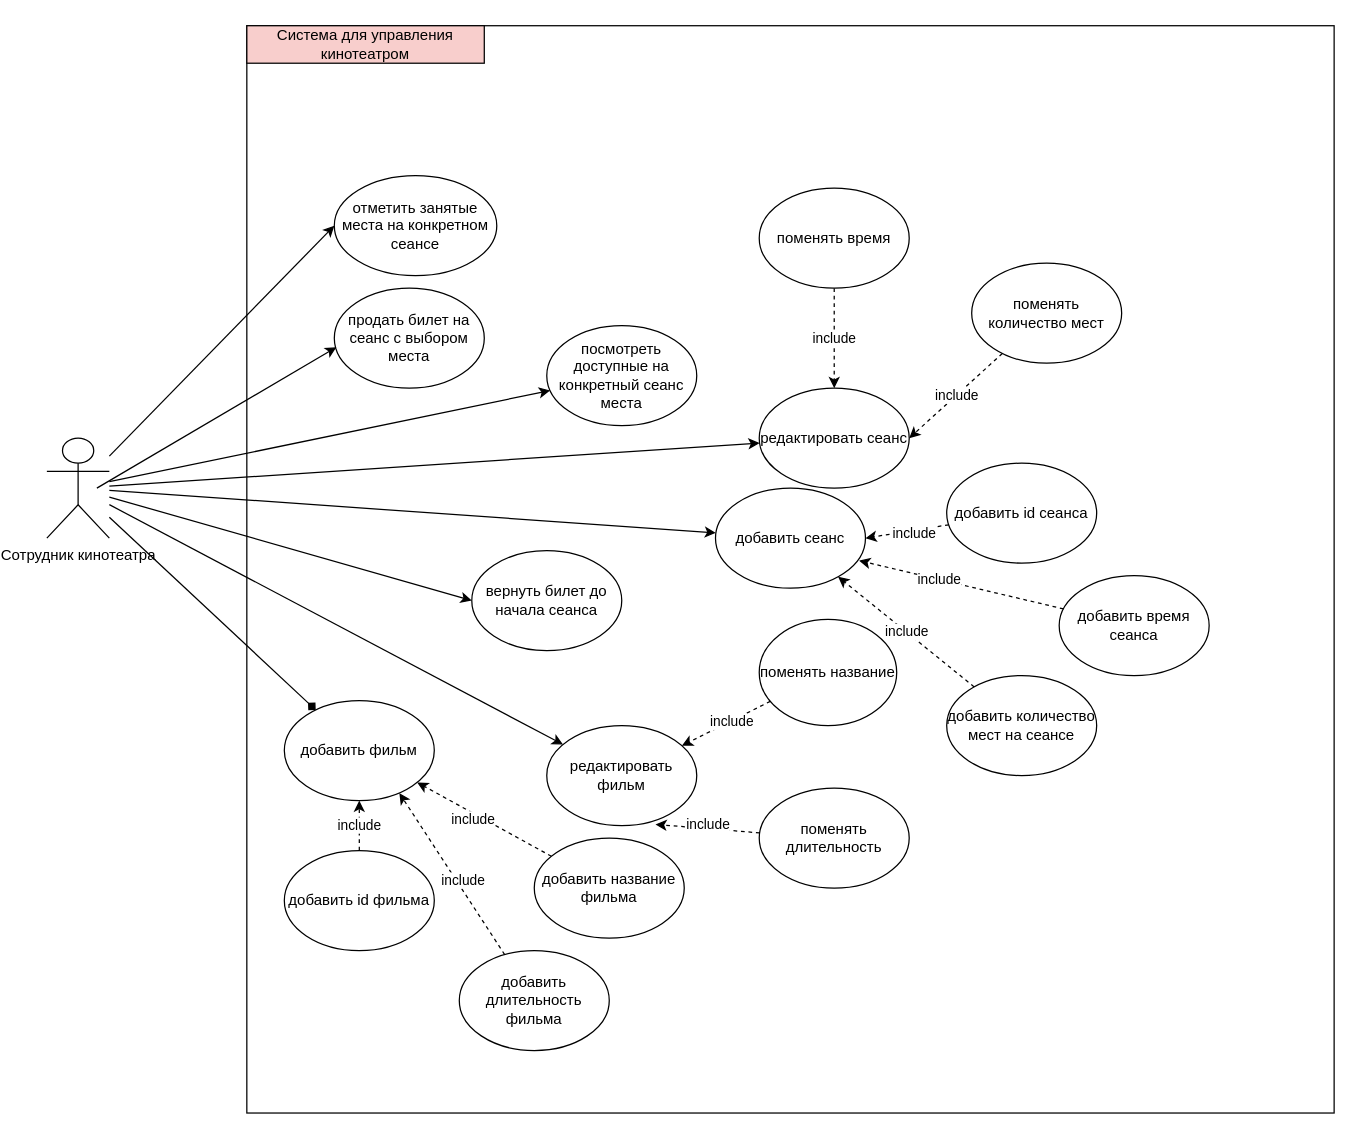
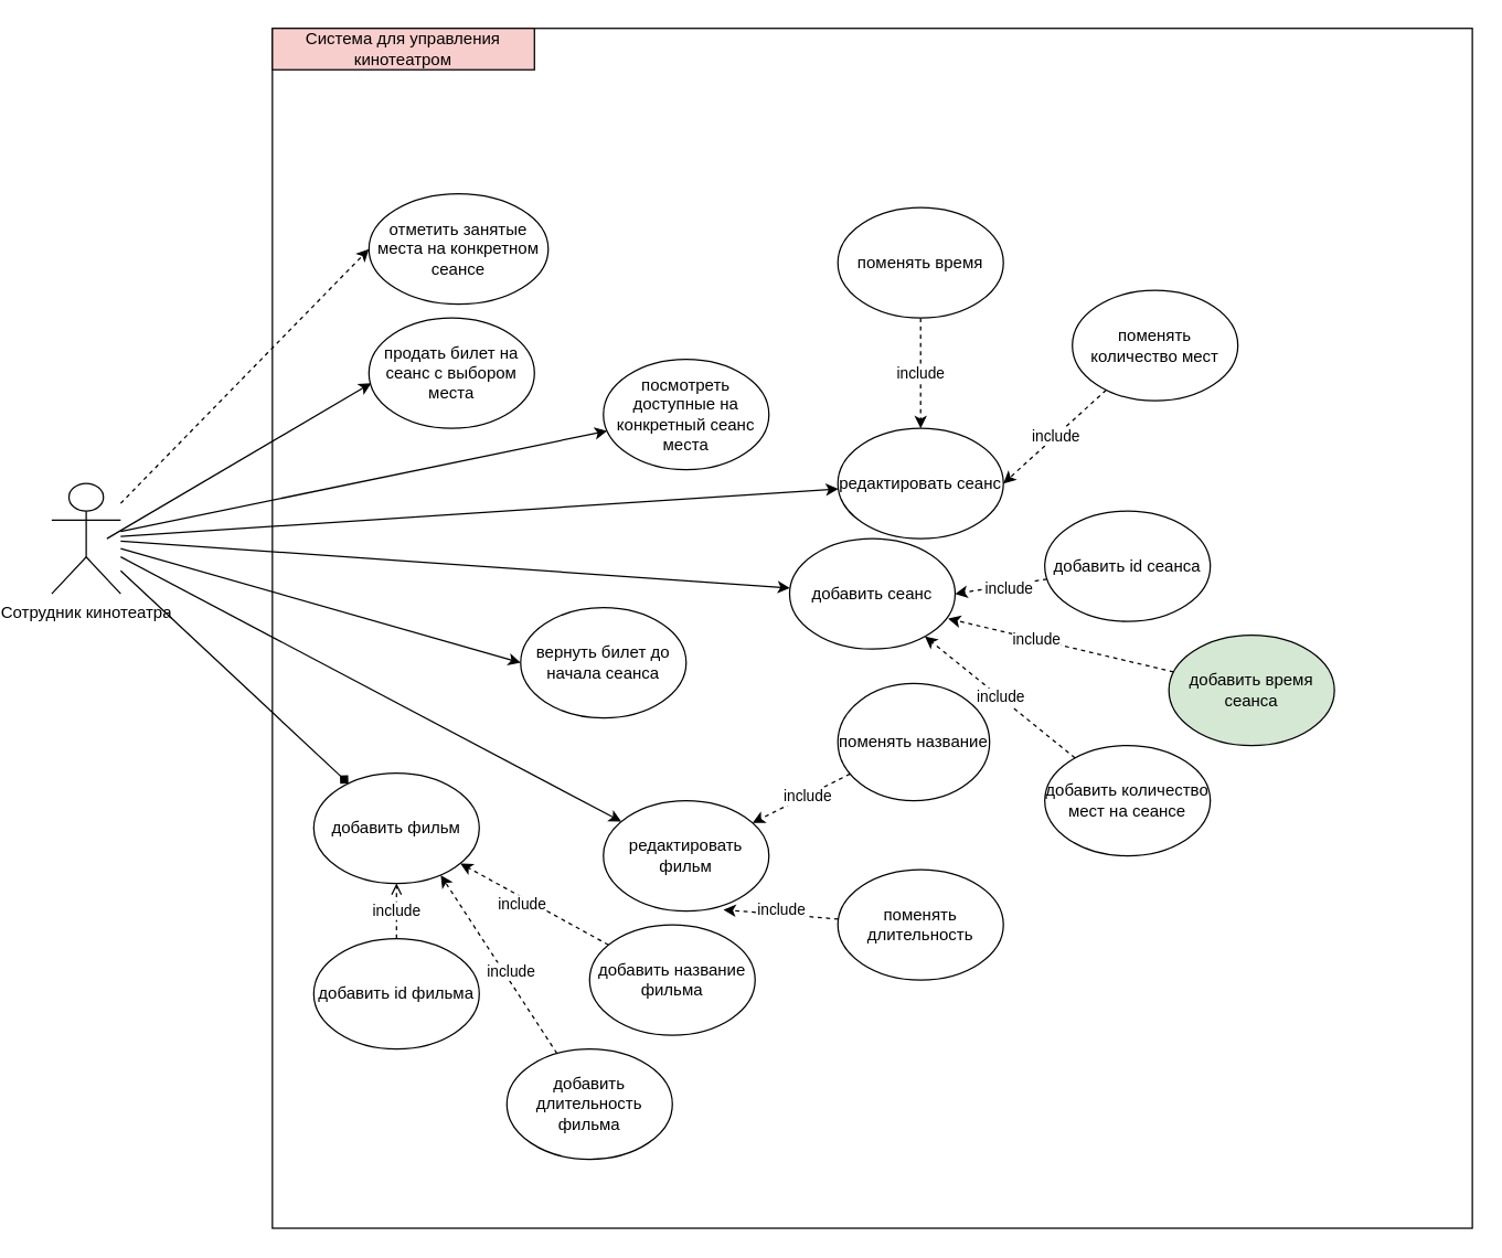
- <mxCell id="3" style="rounded=0;orthogonalLoop=1;jettySize=auto;html=1;entryX=0;entryY=0.5;entryDx=0;entryDy=0;" edge="1" parent="1" source="10" target="12"><mxGeometry relative="1" as="geometry" /></mxCell>
+ <mxCell id="3" style="rounded=0;orthogonalLoop=1;jettySize=auto;html=1;entryX=0;entryY=0.5;entryDx=0;entryDy=0;dashed=1;" edge="1" parent="1" source="10" target="12"><mxGeometry relative="1" as="geometry" /></mxCell>
- <mxCell id="40" value="добавить время сеанса" style="ellipse;whiteSpace=wrap;html=1;" vertex="1" parent="1"><mxGeometry x="830" y="460" width="120" height="80" as="geometry" /></mxCell>
+ <mxCell id="40" value="добавить время сеанса" style="ellipse;whiteSpace=wrap;html=1;fillColor=#d5e8d4;" vertex="1" parent="1"><mxGeometry x="830" y="460" width="120" height="80" as="geometry" /></mxCell>
- <mxCell id="31" value="include" style="edgeStyle=orthogonalEdgeStyle;rounded=0;orthogonalLoop=1;jettySize=auto;html=1;dashed=1;" edge="1" parent="1" source="32" target="16"><mxGeometry relative="1" as="geometry" /></mxCell>
+ <mxCell id="31" value="include" style="edgeStyle=orthogonalEdgeStyle;rounded=0;orthogonalLoop=1;jettySize=auto;html=1;dashed=1;endArrow=open;" edge="1" parent="1" source="32" target="16"><mxGeometry relative="1" as="geometry" /></mxCell>
